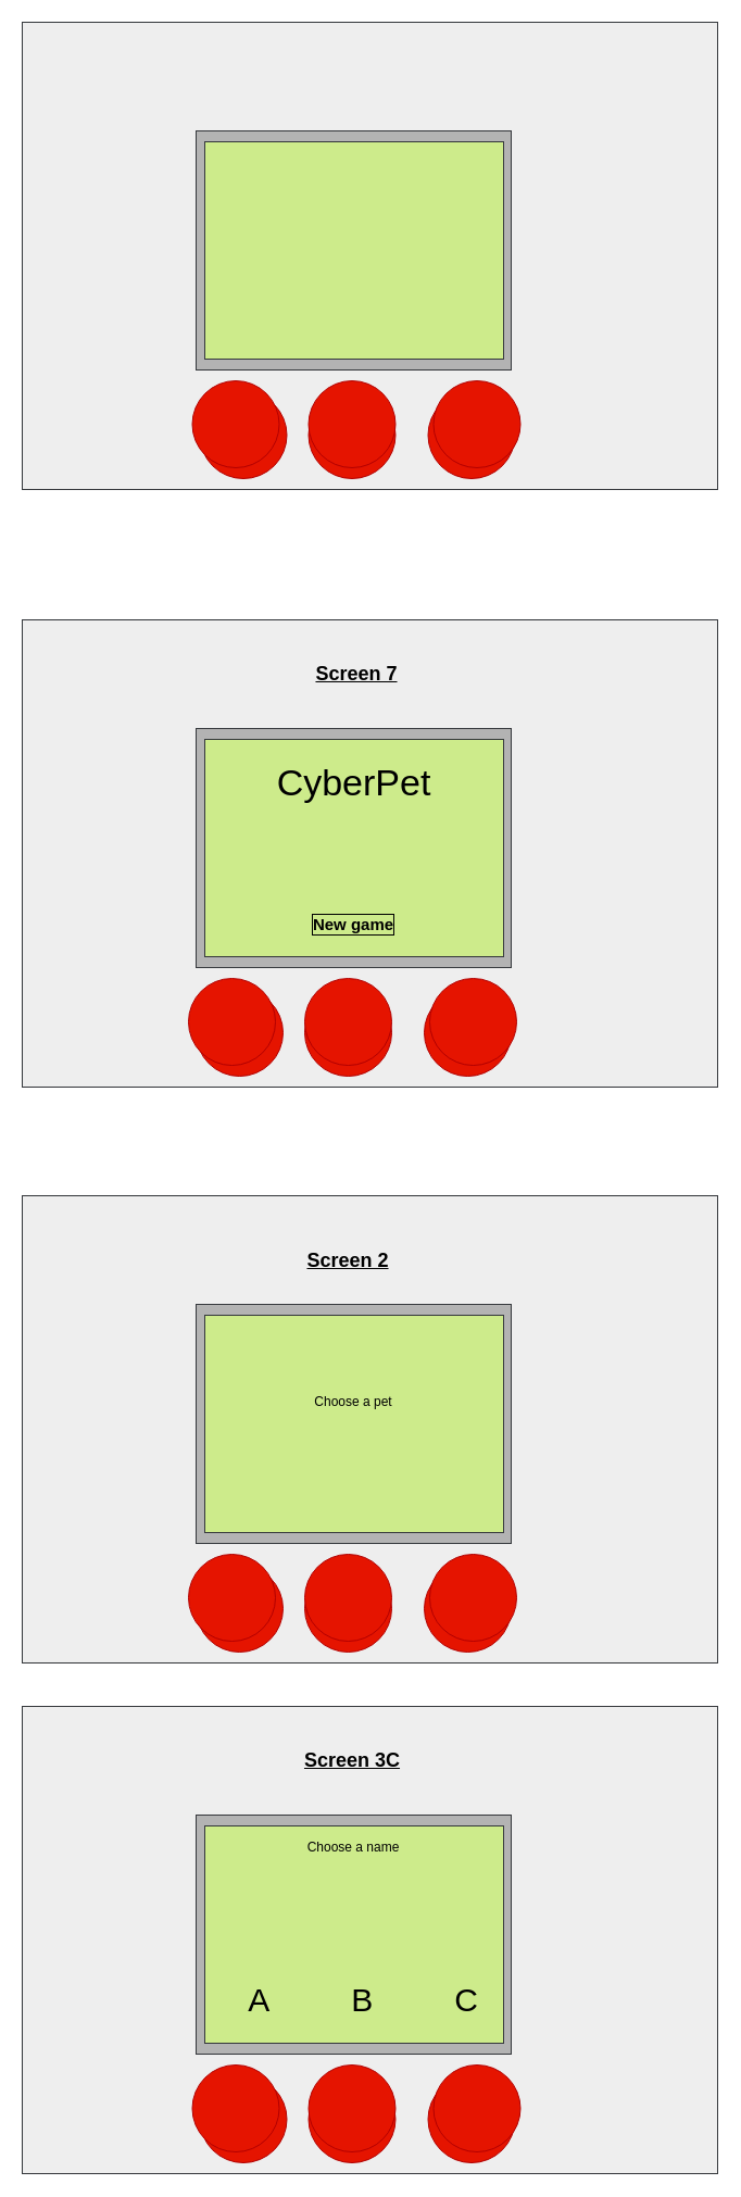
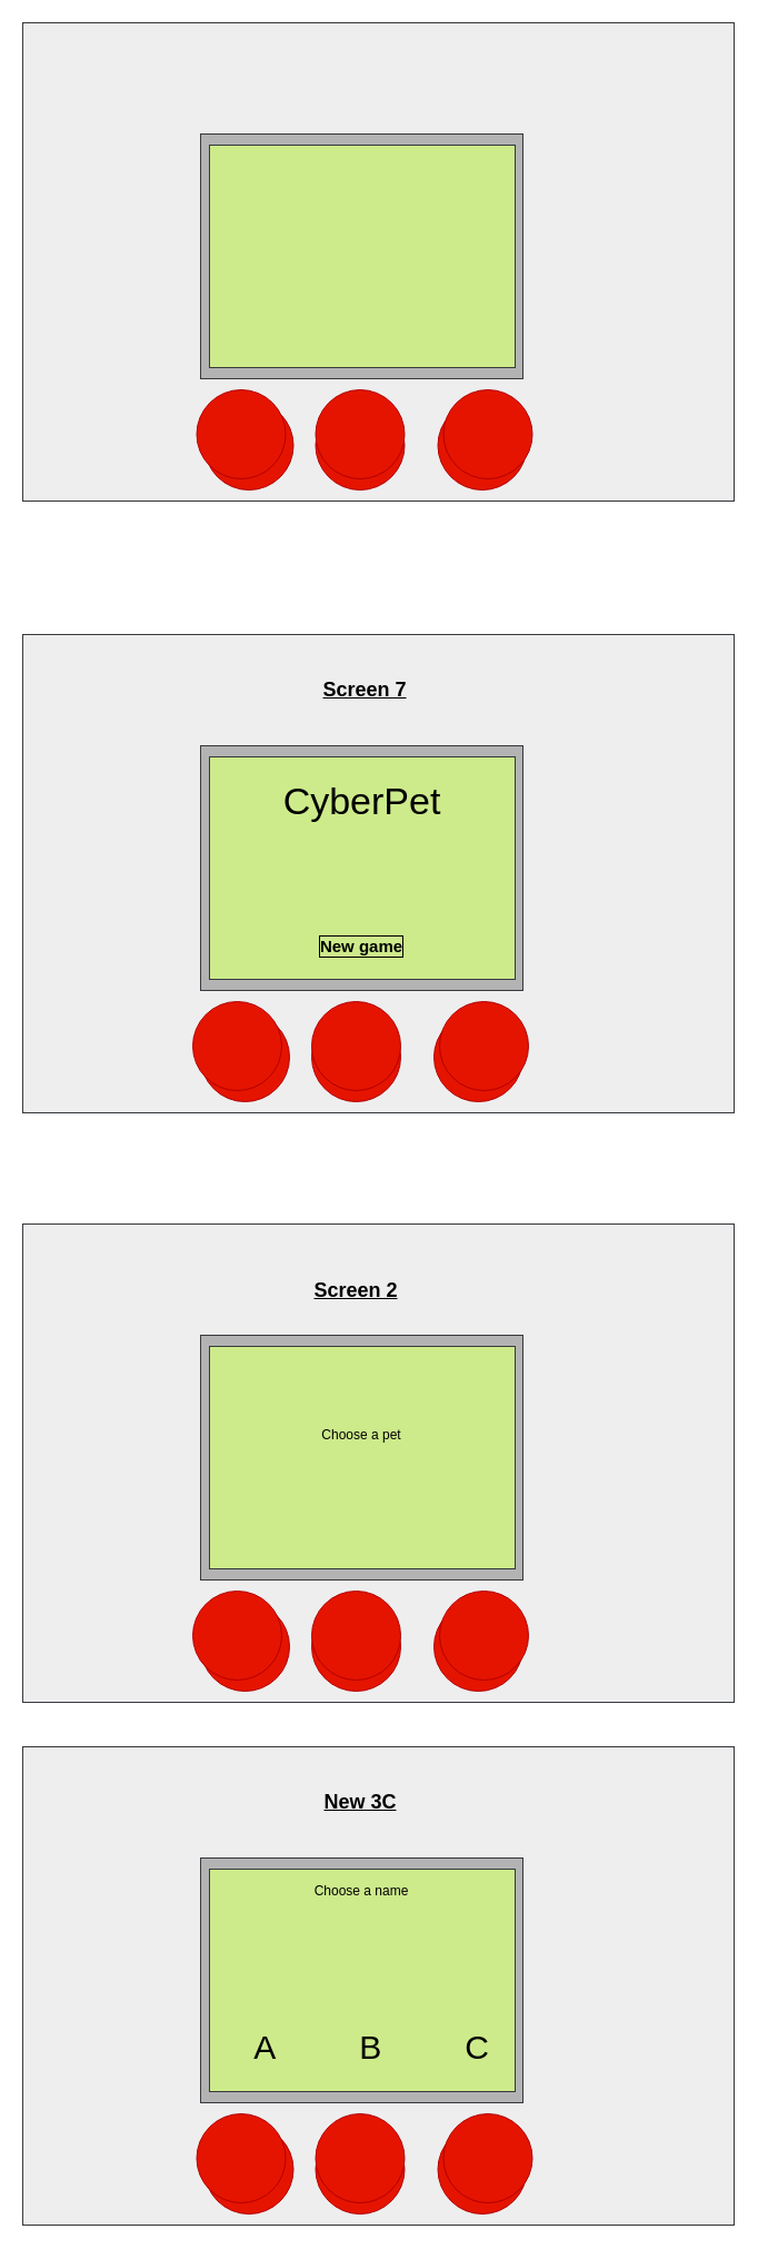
- <mxCell id="49" value="&lt;b&gt;&lt;u&gt;&lt;font style=&quot;font-size: 18px&quot;&gt;Screen 3C&lt;/font&gt;&lt;/u&gt;&lt;/b&gt;" style="text;html=1;strokeColor=none;fillColor=none;align=center;verticalAlign=middle;whiteSpace=wrap;rounded=0;fontColor=#000000;" vertex="1" parent="1"><mxGeometry x="268.5" y="1600" width="110" height="40" as="geometry" /></mxCell>
+ <mxCell id="49" value="&lt;b&gt;&lt;u&gt;&lt;font style=&quot;font-size: 18px&quot;&gt;New 3C&lt;/font&gt;&lt;/u&gt;&lt;/b&gt;" style="text;html=1;strokeColor=none;fillColor=none;align=center;verticalAlign=middle;whiteSpace=wrap;rounded=0;fontColor=#000000;" vertex="1" parent="1"><mxGeometry x="268.5" y="1600" width="110" height="40" as="geometry" /></mxCell>
